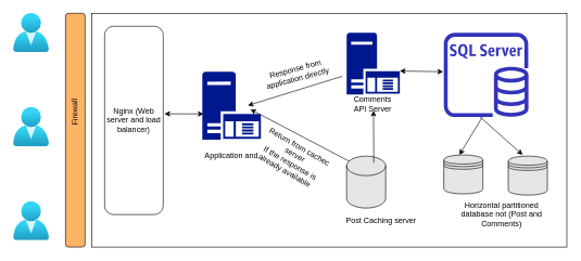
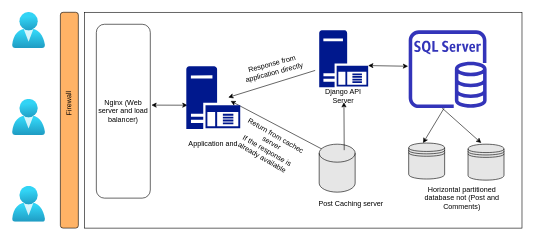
- <mxCell id="14" value="Comments API Server" style="text;html=1;strokeColor=none;fillColor=none;align=center;verticalAlign=middle;whiteSpace=wrap;rounded=0;" parent="1" vertex="1"><mxGeometry x="533.4" y="137.51" width="78.3" height="45" as="geometry" /></mxCell>
+ <mxCell id="14" value="Django API Server" style="text;html=1;strokeColor=none;fillColor=none;align=center;verticalAlign=middle;whiteSpace=wrap;rounded=0;" parent="1" vertex="1"><mxGeometry x="533.4" y="137.51" width="78.3" height="45" as="geometry" /></mxCell>
